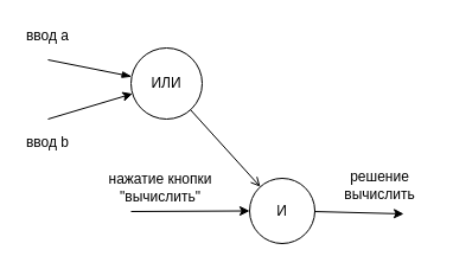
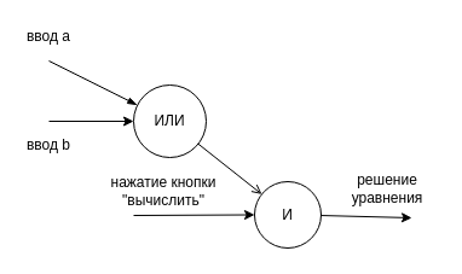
- <mxCell id="2" value="ИЛИ" style="ellipse;whiteSpace=wrap;html=1;aspect=fixed;" vertex="1" parent="1"><mxGeometry x="110" y="40" width="60" height="60" as="geometry" /></mxCell>
+ <mxCell id="2" value="ИЛИ" style="ellipse;whiteSpace=wrap;html=1;aspect=fixed;" vertex="1" parent="1"><mxGeometry x="110" y="70" width="60" height="60" as="geometry" /></mxCell>
- <mxCell id="12" value="решение&lt;br&gt;вычислить" style="text;html=1;strokeColor=none;fillColor=none;align=center;verticalAlign=middle;whiteSpace=wrap;rounded=0;" vertex="1" parent="1"><mxGeometry x="280" y="137.5" width="80" height="37.5" as="geometry" /></mxCell>
+ <mxCell id="12" value="решение&lt;br&gt;уравнения" style="text;html=1;strokeColor=none;fillColor=none;align=center;verticalAlign=middle;whiteSpace=wrap;rounded=0;" vertex="1" parent="1"><mxGeometry x="280" y="137.5" width="80" height="37.5" as="geometry" /></mxCell>
